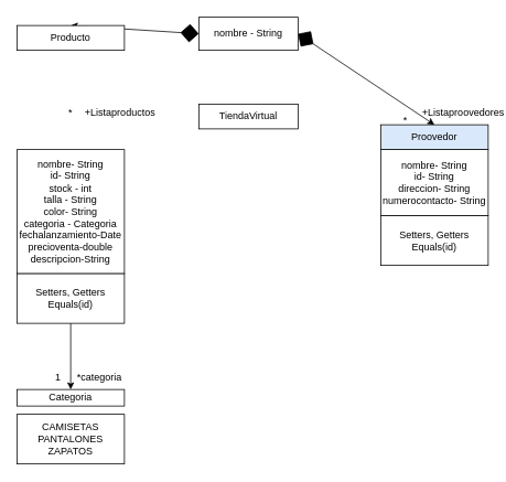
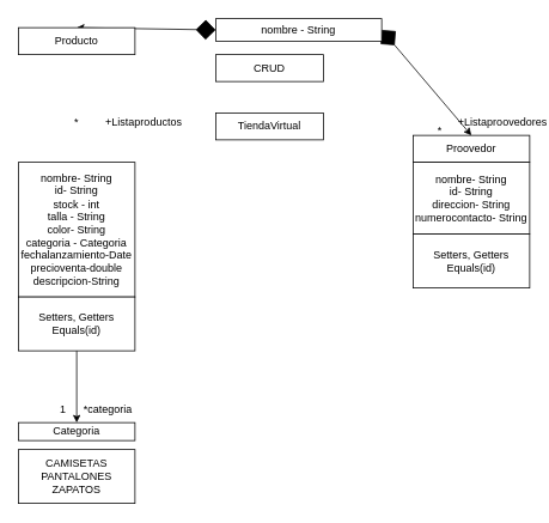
- <mxCell id="5" value="nombre - String" style="whiteSpace=wrap;html=1;" vertex="1" parent="1"><mxGeometry x="240" y="20" width="120" height="40" as="geometry" /></mxCell>
+ <mxCell id="5" value="nombre - String" style="whiteSpace=wrap;html=1;" vertex="1" parent="1"><mxGeometry x="240" y="20" width="185" height="25" as="geometry" /></mxCell>
+ <mxCell id="6" value="CRUD" style="whiteSpace=wrap;html=1;" vertex="1" parent="1"><mxGeometry x="240" y="60" width="120" height="30" as="geometry" /></mxCell>
- <mxCell id="19" value="+Listaproductos" style="text;strokeColor=none;align=center;fillColor=none;html=1;verticalAlign=middle;whiteSpace=wrap;rounded=0;" vertex="1" parent="1"><mxGeometry x="115" y="120" width="60" height="30" as="geometry" /></mxCell>
+ <mxCell id="19" value="+Listaproductos" style="text;strokeColor=none;align=center;fillColor=none;html=1;verticalAlign=middle;whiteSpace=wrap;rounded=0;" vertex="1" parent="1"><mxGeometry x="130" y="120" width="60" height="30" as="geometry" /></mxCell>
- <mxCell id="11" value="Proovedor" style="whiteSpace=wrap;html=1;fillColor=#dae8fc;" vertex="1" parent="1"><mxGeometry x="460" y="150" width="130" height="30" as="geometry" /></mxCell>
+ <mxCell id="11" value="Proovedor" style="whiteSpace=wrap;html=1;" vertex="1" parent="1"><mxGeometry x="460" y="150" width="130" height="30" as="geometry" /></mxCell>
